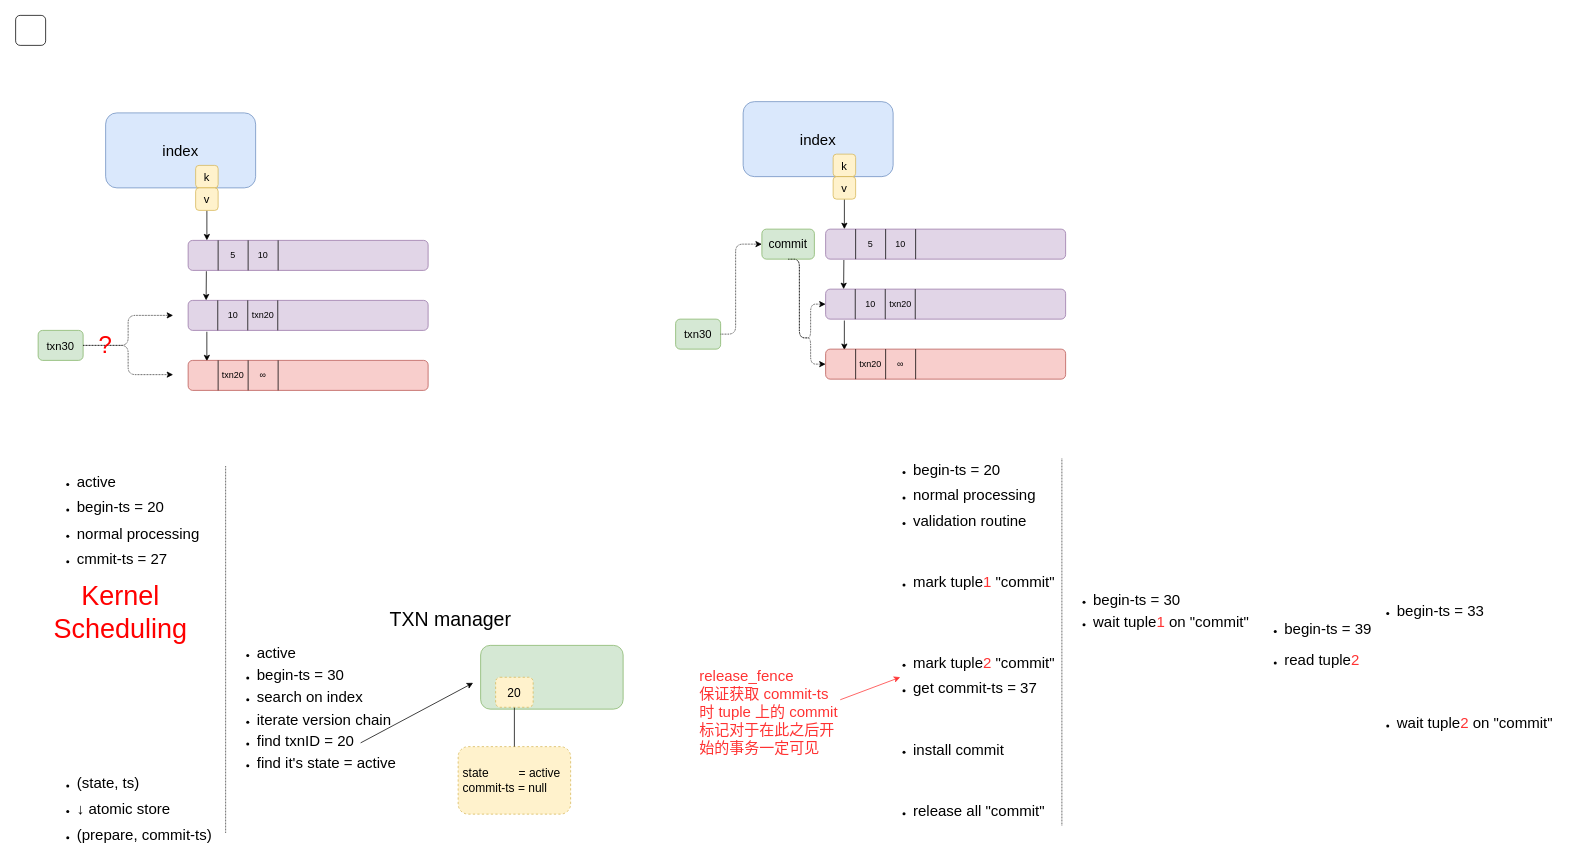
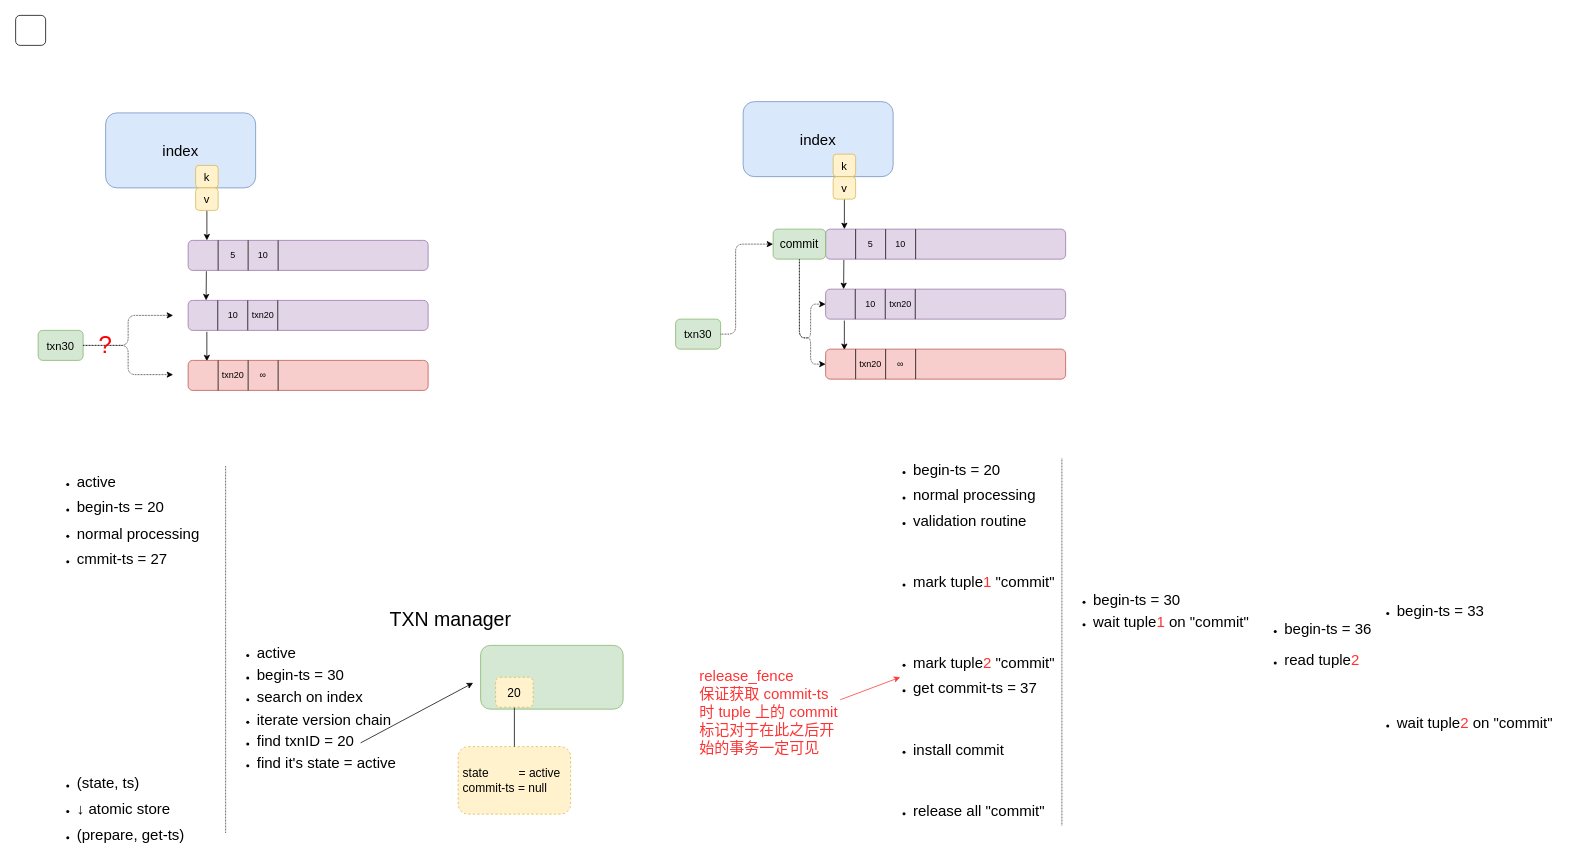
- <mxCell id="74" value="&lt;font style=&quot;font-size: 16px&quot;&gt;commit&lt;/font&gt;" style="rounded=1;whiteSpace=wrap;html=1;fillColor=#d5e8d4;strokeColor=#82b366;" parent="1" vertex="1"><mxGeometry x="1015" y="305" width="70" height="40" as="geometry" /></mxCell>
+ <mxCell id="74" value="&lt;font style=&quot;font-size: 16px&quot;&gt;commit&lt;/font&gt;" style="rounded=1;whiteSpace=wrap;html=1;fillColor=#d5e8d4;strokeColor=#82b366;" parent="1" vertex="1"><mxGeometry x="1030" y="305" width="70" height="40" as="geometry" /></mxCell>
- <mxCell id="34" value="&lt;font style=&quot;font-size: 36px&quot; color=&quot;#ff0000&quot;&gt;Kernel Scheduling&lt;/font&gt;" style="text;html=1;strokeColor=none;fillColor=none;align=center;verticalAlign=middle;whiteSpace=wrap;rounded=0;" parent="1" vertex="1"><mxGeometry y="770" width="280" height="90" as="geometry" x="20" /></mxCell>
- <mxCell id="76" value="&lt;ul style=&quot;line-height: 220%&quot;&gt;&lt;li&gt;&lt;font style=&quot;font-size: 20px&quot;&gt;begin-ts = 39&lt;/font&gt;&lt;/li&gt;&lt;/ul&gt;&lt;ul style=&quot;line-height: 220%&quot;&gt;&lt;li&gt;&lt;span style=&quot;font-size: 20px&quot;&gt;read tuple&lt;font color=&quot;#ff3333&quot;&gt;2&lt;/font&gt;&lt;/span&gt;&lt;/li&gt;&lt;/ul&gt;" style="text;html=1;strokeColor=none;fillColor=none;align=left;verticalAlign=middle;whiteSpace=wrap;rounded=0;" parent="1" vertex="1"><mxGeometry x="1670" y="820" width="260" height="80" as="geometry" /></mxCell>
+ <mxCell id="76" value="&lt;ul style=&quot;line-height: 220%&quot;&gt;&lt;li&gt;&lt;font style=&quot;font-size: 20px&quot;&gt;begin-ts = 36&lt;/font&gt;&lt;/li&gt;&lt;/ul&gt;&lt;ul style=&quot;line-height: 220%&quot;&gt;&lt;li&gt;&lt;span style=&quot;font-size: 20px&quot;&gt;read tuple&lt;font color=&quot;#ff3333&quot;&gt;2&lt;/font&gt;&lt;/span&gt;&lt;/li&gt;&lt;/ul&gt;" style="text;html=1;strokeColor=none;fillColor=none;align=left;verticalAlign=middle;whiteSpace=wrap;rounded=0;" parent="1" vertex="1"><mxGeometry x="1670" y="820" width="260" height="80" as="geometry" /></mxCell>
- <mxCell id="36" value="&lt;ul style=&quot;line-height: 260%&quot;&gt;&lt;li&gt;&lt;span style=&quot;font-size: 20px&quot;&gt;(state, ts)&lt;/span&gt;&lt;/li&gt;&lt;li&gt;&lt;span style=&quot;font-size: 20px&quot;&gt;↓ atomic store&lt;/span&gt;&lt;/li&gt;&lt;li&gt;&lt;span style=&quot;font-size: 20px&quot;&gt;(prepare, commit-ts)&lt;/span&gt;&lt;/li&gt;&lt;/ul&gt;" style="text;html=1;strokeColor=none;fillColor=none;align=left;verticalAlign=middle;whiteSpace=wrap;rounded=0;" parent="1" vertex="1"><mxGeometry x="60" y="1030" width="240" height="100" as="geometry" /></mxCell>
+ <mxCell id="36" value="&lt;ul style=&quot;line-height: 260%&quot;&gt;&lt;li&gt;&lt;span style=&quot;font-size: 20px&quot;&gt;(state, ts)&lt;/span&gt;&lt;/li&gt;&lt;li&gt;&lt;span style=&quot;font-size: 20px&quot;&gt;↓ atomic store&lt;/span&gt;&lt;/li&gt;&lt;li&gt;&lt;span style=&quot;font-size: 20px&quot;&gt;(prepare, get-ts)&lt;/span&gt;&lt;/li&gt;&lt;/ul&gt;" style="text;html=1;strokeColor=none;fillColor=none;align=left;verticalAlign=middle;whiteSpace=wrap;rounded=0;" parent="1" vertex="1"><mxGeometry x="60" y="1030" width="240" height="100" as="geometry" /></mxCell>
